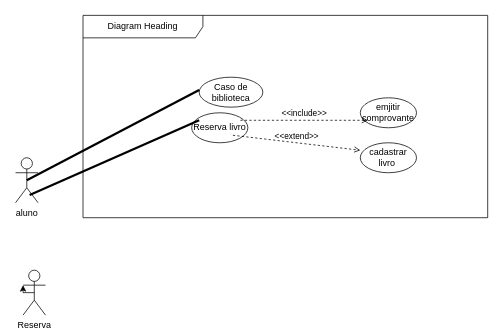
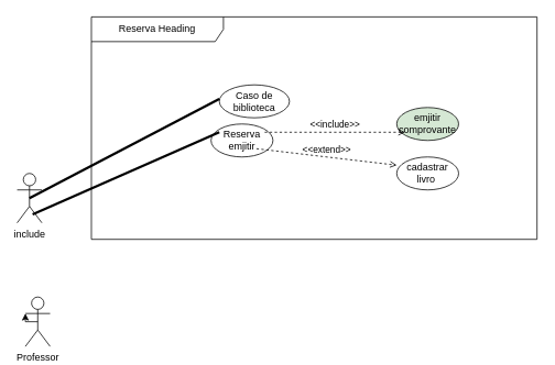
- <mxCell id="2" value="Diagram Heading" style="shape=umlFrame;whiteSpace=wrap;html=1;pointerEvents=0;recursiveResize=0;container=1;collapsible=0;width=160;" vertex="1" parent="1"><mxGeometry x="110" y="20" width="540" height="270" as="geometry" /></mxCell>
+ <mxCell id="2" value="Reserva Heading" style="shape=umlFrame;whiteSpace=wrap;html=1;pointerEvents=0;recursiveResize=0;container=1;collapsible=0;width=160;" vertex="1" parent="1"><mxGeometry x="110" y="20" width="540" height="270" as="geometry" /></mxCell>
- <mxCell id="6" value="&lt;font style=&quot;vertical-align: inherit;&quot;&gt;&lt;font style=&quot;vertical-align: inherit;&quot;&gt;emjitir comprovante&lt;/font&gt;&lt;/font&gt;" style="ellipse;html=1;whiteSpace=wrap;" vertex="1" parent="2"><mxGeometry x="370" y="110" width="75" height="40" as="geometry" /></mxCell>
+ <mxCell id="6" value="&lt;font style=&quot;vertical-align: inherit;&quot;&gt;&lt;font style=&quot;vertical-align: inherit;&quot;&gt;emjitir comprovante&lt;/font&gt;&lt;/font&gt;" style="ellipse;html=1;whiteSpace=wrap;fillColor=#d5e8d4;" vertex="1" parent="2"><mxGeometry x="370" y="110" width="75" height="40" as="geometry" /></mxCell>
- <mxCell id="5" value="&lt;font style=&quot;vertical-align: inherit;&quot;&gt;&lt;font style=&quot;vertical-align: inherit;&quot;&gt;&lt;font style=&quot;vertical-align: inherit;&quot;&gt;&lt;font style=&quot;vertical-align: inherit;&quot;&gt;&lt;font style=&quot;vertical-align: inherit;&quot;&gt;&lt;font style=&quot;vertical-align: inherit;&quot;&gt;Reserva livro&lt;/font&gt;&lt;/font&gt;&lt;/font&gt;&lt;/font&gt;&lt;/font&gt;&lt;/font&gt;" style="ellipse;html=1;whiteSpace=wrap;" vertex="1" parent="2"><mxGeometry x="145" y="130" width="75" height="40" as="geometry" /></mxCell>
+ <mxCell id="5" value="&lt;font style=&quot;vertical-align: inherit;&quot;&gt;&lt;font style=&quot;vertical-align: inherit;&quot;&gt;&lt;font style=&quot;vertical-align: inherit;&quot;&gt;&lt;font style=&quot;vertical-align: inherit;&quot;&gt;&lt;font style=&quot;vertical-align: inherit;&quot;&gt;&lt;font style=&quot;vertical-align: inherit;&quot;&gt;Reserva emjitir&lt;/font&gt;&lt;/font&gt;&lt;/font&gt;&lt;/font&gt;&lt;/font&gt;&lt;/font&gt;" style="ellipse;html=1;whiteSpace=wrap;" vertex="1" parent="2"><mxGeometry x="145" y="130" width="75" height="40" as="geometry" /></mxCell>
- <mxCell id="11" value="&lt;font style=&quot;vertical-align: inherit;&quot;&gt;&lt;font style=&quot;vertical-align: inherit;&quot;&gt;aluno&lt;/font&gt;&lt;/font&gt;" style="shape=umlActor;verticalLabelPosition=bottom;verticalAlign=top;html=1;" vertex="1" parent="1"><mxGeometry x="20" y="210" width="30" height="60" as="geometry" /></mxCell>
+ <mxCell id="11" value="&lt;font style=&quot;vertical-align: inherit;&quot;&gt;&lt;font style=&quot;vertical-align: inherit;&quot;&gt;include&lt;/font&gt;&lt;/font&gt;" style="shape=umlActor;verticalLabelPosition=bottom;verticalAlign=top;html=1;" vertex="1" parent="1"><mxGeometry x="20" y="210" width="30" height="60" as="geometry" /></mxCell>
- <mxCell id="12" value="&lt;font style=&quot;vertical-align: inherit;&quot;&gt;&lt;font style=&quot;vertical-align: inherit;&quot;&gt;&lt;font style=&quot;vertical-align: inherit;&quot;&gt;&lt;font style=&quot;vertical-align: inherit;&quot;&gt;Reserva&lt;/font&gt;&lt;/font&gt;&lt;/font&gt;&lt;/font&gt;" style="shape=umlActor;verticalLabelPosition=bottom;verticalAlign=top;html=1;" vertex="1" parent="1"><mxGeometry x="30" y="360" width="30" height="60" as="geometry" /></mxCell>
+ <mxCell id="12" value="&lt;font style=&quot;vertical-align: inherit;&quot;&gt;&lt;font style=&quot;vertical-align: inherit;&quot;&gt;&lt;font style=&quot;vertical-align: inherit;&quot;&gt;&lt;font style=&quot;vertical-align: inherit;&quot;&gt;Professor&lt;/font&gt;&lt;/font&gt;&lt;/font&gt;&lt;/font&gt;" style="shape=umlActor;verticalLabelPosition=bottom;verticalAlign=top;html=1;" vertex="1" parent="1"><mxGeometry x="30" y="360" width="30" height="60" as="geometry" /></mxCell>
